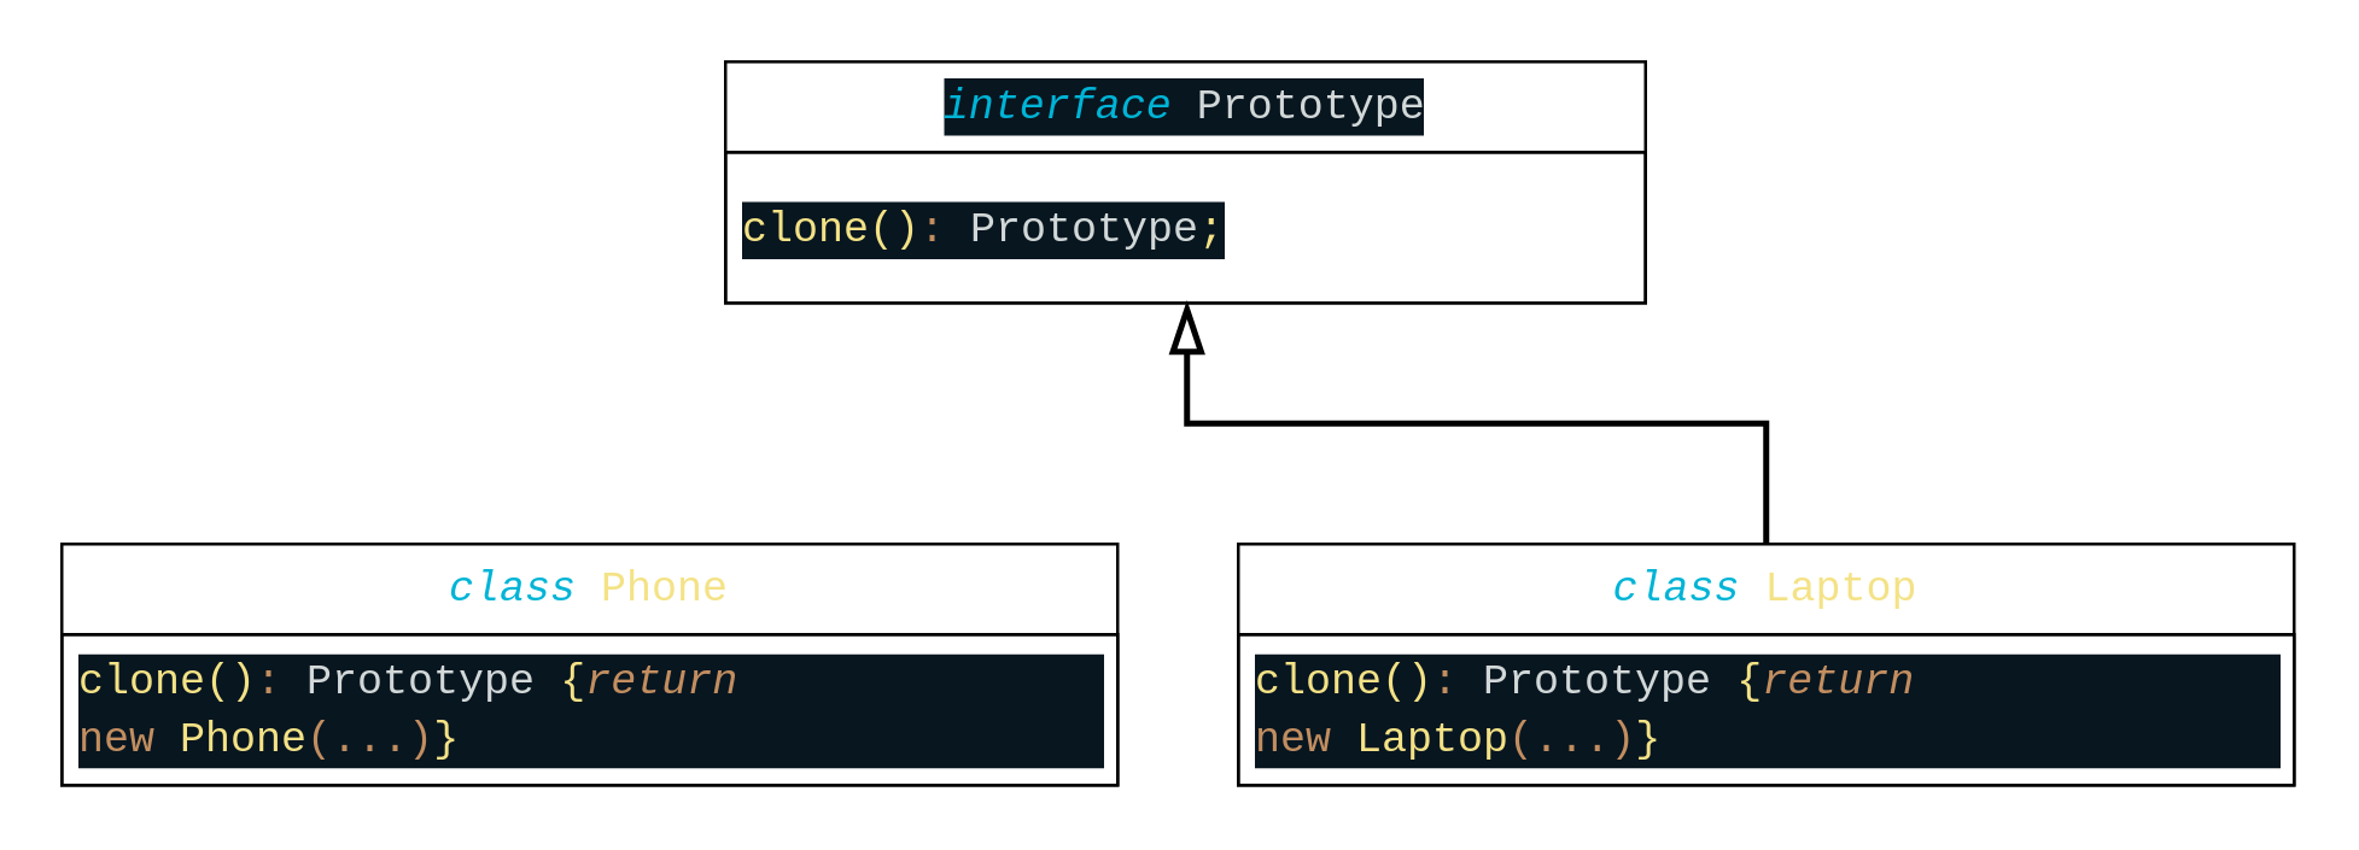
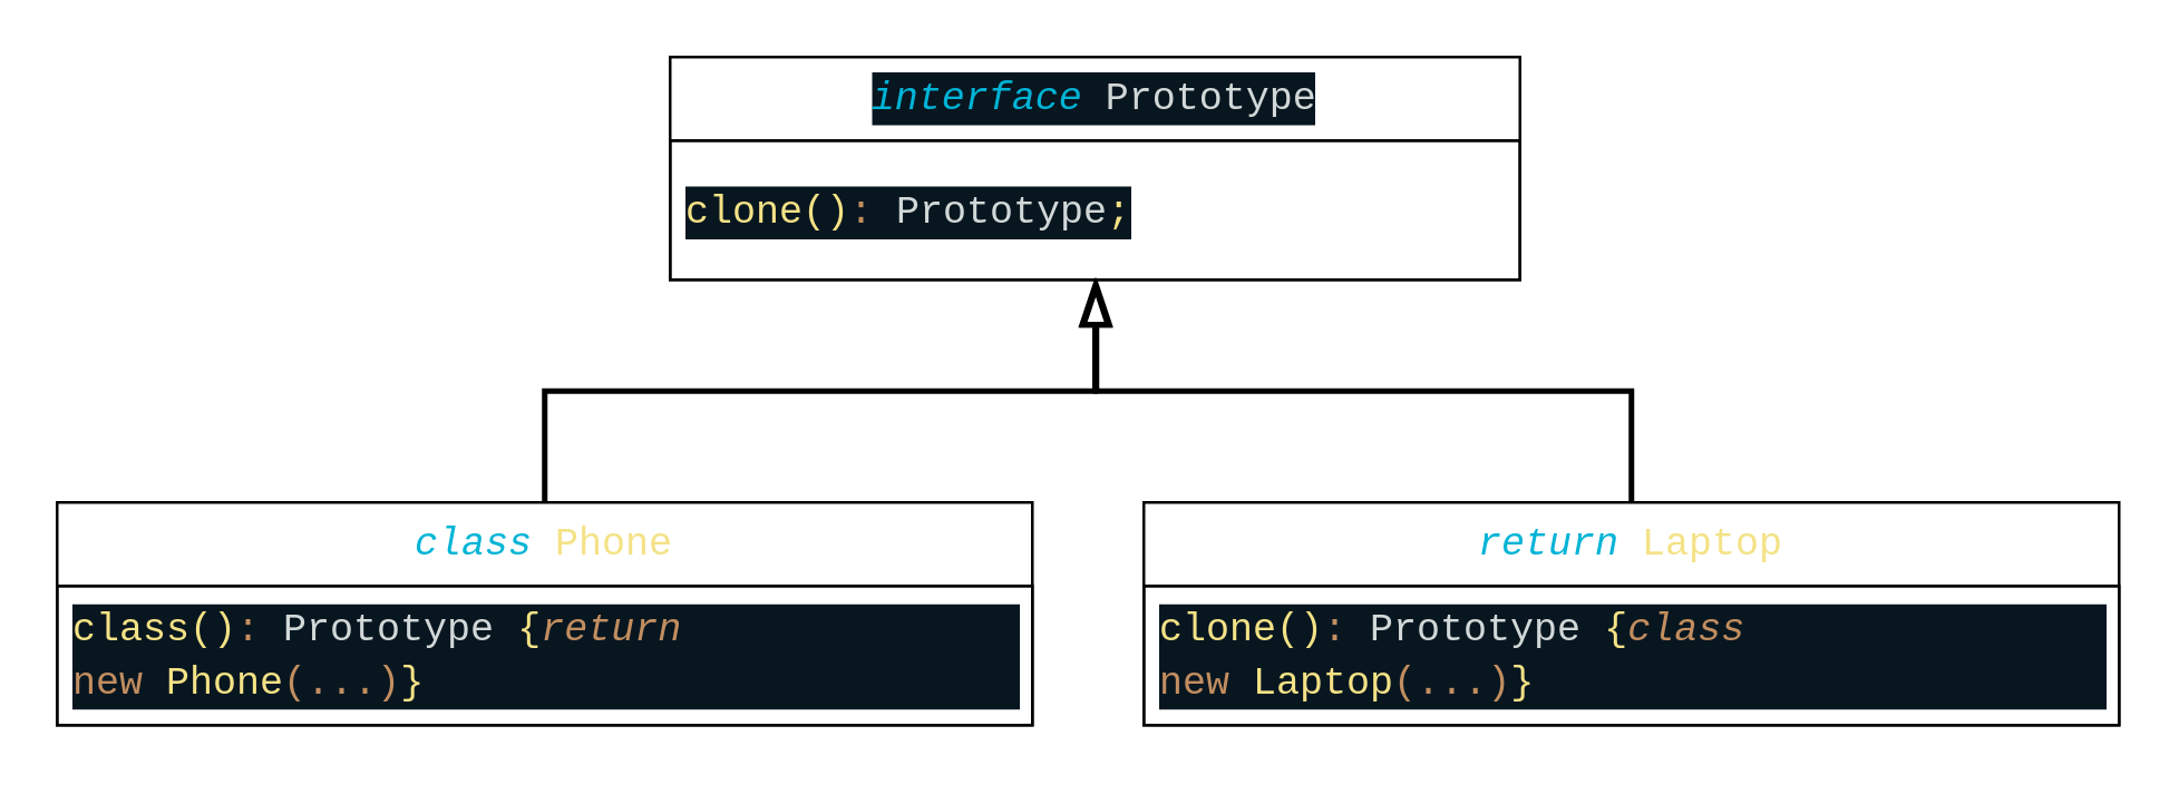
+ <mxCell id="8" value="" style="edgeStyle=elbowEdgeStyle;elbow=vertical;endArrow=blockThin;html=1;curved=0;rounded=0;endSize=12;startSize=8;exitX=0.5;exitY=0;exitDx=0;exitDy=0;endFill=0;strokeWidth=2;" parent="1" source="4" target="2" edge="1"><mxGeometry width="50" height="50" relative="1" as="geometry"><mxPoint x="240" y="180" as="sourcePoint" /><mxPoint x="290" y="130" as="targetPoint" /></mxGeometry></mxCell>
- <mxCell id="6" value="&lt;span style=&quot;font-family: Consolas, Consolas, &amp;quot;Courier New&amp;quot;, monospace; font-size: 14px; background-color: initial; color: rgb(0, 180, 214); font-style: italic;&quot;&gt;class&lt;/span&gt;&lt;span style=&quot;color: rgb(246, 250, 253); font-family: Consolas, Consolas, &amp;quot;Courier New&amp;quot;, monospace; font-size: 14px; background-color: initial;&quot;&gt;&amp;nbsp;&lt;/span&gt;&lt;span style=&quot;font-family: Consolas, Consolas, &amp;quot;Courier New&amp;quot;, monospace; font-size: 14px; background-color: initial;&quot;&gt;&lt;font color=&quot;#f4e286&quot;&gt;Laptop&lt;/font&gt;&lt;/span&gt;" style="swimlane;fontStyle=0;childLayout=stackLayout;horizontal=1;startSize=30;horizontalStack=0;resizeParent=1;resizeParentMax=0;resizeLast=0;collapsible=1;marginBottom=0;whiteSpace=wrap;html=1;" parent="1" vertex="1"><mxGeometry x="410" y="180" width="350" height="80" as="geometry" /></mxCell>
+ <mxCell id="6" value="&lt;span style=&quot;font-family: Consolas, Consolas, &amp;quot;Courier New&amp;quot;, monospace; font-size: 14px; background-color: initial; color: rgb(0, 180, 214); font-style: italic;&quot;&gt;return&lt;/span&gt;&lt;span style=&quot;color: rgb(246, 250, 253); font-family: Consolas, Consolas, &amp;quot;Courier New&amp;quot;, monospace; font-size: 14px; background-color: initial;&quot;&gt;&amp;nbsp;&lt;/span&gt;&lt;span style=&quot;font-family: Consolas, Consolas, &amp;quot;Courier New&amp;quot;, monospace; font-size: 14px; background-color: initial;&quot;&gt;&lt;font color=&quot;#f4e286&quot;&gt;Laptop&lt;/font&gt;&lt;/span&gt;" style="swimlane;fontStyle=0;childLayout=stackLayout;horizontal=1;startSize=30;horizontalStack=0;resizeParent=1;resizeParentMax=0;resizeLast=0;collapsible=1;marginBottom=0;whiteSpace=wrap;html=1;" parent="1" vertex="1"><mxGeometry x="410" y="180" width="350" height="80" as="geometry" /></mxCell>
- <mxCell id="5" value="&lt;div style=&quot;background-color: rgb(8, 22, 32); font-family: Consolas, Consolas, &amp;quot;Courier New&amp;quot;, monospace; font-size: 14px; line-height: 19px;&quot;&gt;&lt;span style=&quot;color: rgb(244, 226, 134);&quot;&gt;clone()&lt;/span&gt;&lt;span style=&quot;color: rgb(194, 142, 96);&quot;&gt;:&lt;/span&gt; &lt;span style=&quot;color: rgb(210, 216, 216);&quot;&gt;Prototype&lt;/span&gt; &lt;span style=&quot;color: rgb(244, 226, 134);&quot;&gt;{&lt;/span&gt;&lt;span style=&quot;color: rgb(194, 142, 96); font-style: italic;&quot;&gt;return&lt;/span&gt;&lt;span style=&quot;color: rgb(246, 250, 253);&quot;&gt; &lt;/span&gt;&lt;span style=&quot;color: rgb(194, 142, 96);&quot;&gt;new&lt;/span&gt;&lt;font color=&quot;#f6fafd&quot;&gt;&amp;nbsp;&lt;/font&gt;&lt;font color=&quot;#f4e286&quot;&gt;Phone&lt;/font&gt;&lt;span style=&quot;color: rgb(194, 142, 96);&quot;&gt;(...)&lt;/span&gt;&lt;span style=&quot;color: rgb(244, 226, 134);&quot;&gt;}&lt;/span&gt;&lt;/div&gt;" style="text;strokeColor=default;fillColor=none;align=left;verticalAlign=middle;spacingLeft=4;spacingRight=4;overflow=hidden;points=[[0,0.5],[1,0.5]];portConstraint=eastwest;rotatable=0;whiteSpace=wrap;html=1;rounded=0;" parent="4" vertex="1"><mxGeometry y="30" width="350" height="50" as="geometry" /></mxCell>
+ <mxCell id="5" value="&lt;div style=&quot;background-color: rgb(8, 22, 32); font-family: Consolas, Consolas, &amp;quot;Courier New&amp;quot;, monospace; font-size: 14px; line-height: 19px;&quot;&gt;&lt;span style=&quot;color: rgb(244, 226, 134);&quot;&gt;class()&lt;/span&gt;&lt;span style=&quot;color: rgb(194, 142, 96);&quot;&gt;:&lt;/span&gt; &lt;span style=&quot;color: rgb(210, 216, 216);&quot;&gt;Prototype&lt;/span&gt; &lt;span style=&quot;color: rgb(244, 226, 134);&quot;&gt;{&lt;/span&gt;&lt;span style=&quot;color: rgb(194, 142, 96); font-style: italic;&quot;&gt;return&lt;/span&gt;&lt;span style=&quot;color: rgb(246, 250, 253);&quot;&gt; &lt;/span&gt;&lt;span style=&quot;color: rgb(194, 142, 96);&quot;&gt;new&lt;/span&gt;&lt;font color=&quot;#f6fafd&quot;&gt;&amp;nbsp;&lt;/font&gt;&lt;font color=&quot;#f4e286&quot;&gt;Phone&lt;/font&gt;&lt;span style=&quot;color: rgb(194, 142, 96);&quot;&gt;(...)&lt;/span&gt;&lt;span style=&quot;color: rgb(244, 226, 134);&quot;&gt;}&lt;/span&gt;&lt;/div&gt;" style="text;strokeColor=default;fillColor=none;align=left;verticalAlign=middle;spacingLeft=4;spacingRight=4;overflow=hidden;points=[[0,0.5],[1,0.5]];portConstraint=eastwest;rotatable=0;whiteSpace=wrap;html=1;rounded=0;" parent="4" vertex="1"><mxGeometry y="30" width="350" height="50" as="geometry" /></mxCell>
- <mxCell id="7" value="&lt;div style=&quot;background-color: rgb(8, 22, 32); font-family: Consolas, Consolas, &amp;quot;Courier New&amp;quot;, monospace; font-size: 14px; line-height: 19px;&quot;&gt;&lt;span style=&quot;color: rgb(244, 226, 134);&quot;&gt;clone()&lt;/span&gt;&lt;span style=&quot;color: rgb(194, 142, 96);&quot;&gt;:&lt;/span&gt; &lt;span style=&quot;color: rgb(210, 216, 216);&quot;&gt;Prototype&lt;/span&gt; &lt;span style=&quot;color: rgb(244, 226, 134);&quot;&gt;{&lt;/span&gt;&lt;span style=&quot;color: rgb(194, 142, 96); font-style: italic;&quot;&gt;return&lt;/span&gt;&lt;span style=&quot;color: rgb(246, 250, 253);&quot;&gt; &lt;/span&gt;&lt;span style=&quot;color: rgb(194, 142, 96);&quot;&gt;new&lt;/span&gt;&lt;font color=&quot;#f6fafd&quot;&gt;&amp;nbsp;&lt;/font&gt;&lt;font color=&quot;#f4e286&quot;&gt;Laptop&lt;/font&gt;&lt;span style=&quot;color: rgb(194, 142, 96);&quot;&gt;(...)&lt;/span&gt;&lt;span style=&quot;color: rgb(244, 226, 134);&quot;&gt;}&lt;/span&gt;&lt;/div&gt;" style="text;strokeColor=default;fillColor=none;align=left;verticalAlign=middle;spacingLeft=4;spacingRight=4;overflow=hidden;points=[[0,0.5],[1,0.5]];portConstraint=eastwest;rotatable=0;whiteSpace=wrap;html=1;rounded=0;" parent="6" vertex="1"><mxGeometry y="30" width="350" height="50" as="geometry" /></mxCell>
+ <mxCell id="7" value="&lt;div style=&quot;background-color: rgb(8, 22, 32); font-family: Consolas, Consolas, &amp;quot;Courier New&amp;quot;, monospace; font-size: 14px; line-height: 19px;&quot;&gt;&lt;span style=&quot;color: rgb(244, 226, 134);&quot;&gt;clone()&lt;/span&gt;&lt;span style=&quot;color: rgb(194, 142, 96);&quot;&gt;:&lt;/span&gt; &lt;span style=&quot;color: rgb(210, 216, 216);&quot;&gt;Prototype&lt;/span&gt; &lt;span style=&quot;color: rgb(244, 226, 134);&quot;&gt;{&lt;/span&gt;&lt;span style=&quot;color: rgb(194, 142, 96); font-style: italic;&quot;&gt;class&lt;/span&gt;&lt;span style=&quot;color: rgb(246, 250, 253);&quot;&gt; &lt;/span&gt;&lt;span style=&quot;color: rgb(194, 142, 96);&quot;&gt;new&lt;/span&gt;&lt;font color=&quot;#f6fafd&quot;&gt;&amp;nbsp;&lt;/font&gt;&lt;font color=&quot;#f4e286&quot;&gt;Laptop&lt;/font&gt;&lt;span style=&quot;color: rgb(194, 142, 96);&quot;&gt;(...)&lt;/span&gt;&lt;span style=&quot;color: rgb(244, 226, 134);&quot;&gt;}&lt;/span&gt;&lt;/div&gt;" style="text;strokeColor=default;fillColor=none;align=left;verticalAlign=middle;spacingLeft=4;spacingRight=4;overflow=hidden;points=[[0,0.5],[1,0.5]];portConstraint=eastwest;rotatable=0;whiteSpace=wrap;html=1;rounded=0;" parent="6" vertex="1"><mxGeometry y="30" width="350" height="50" as="geometry" /></mxCell>
